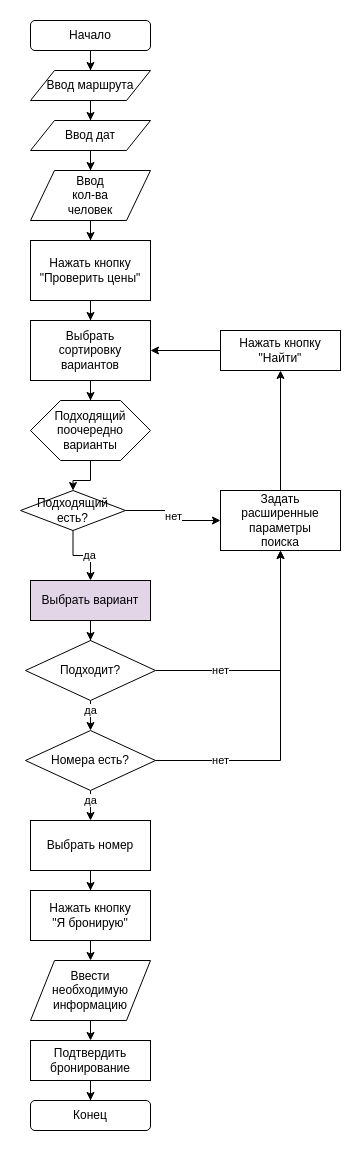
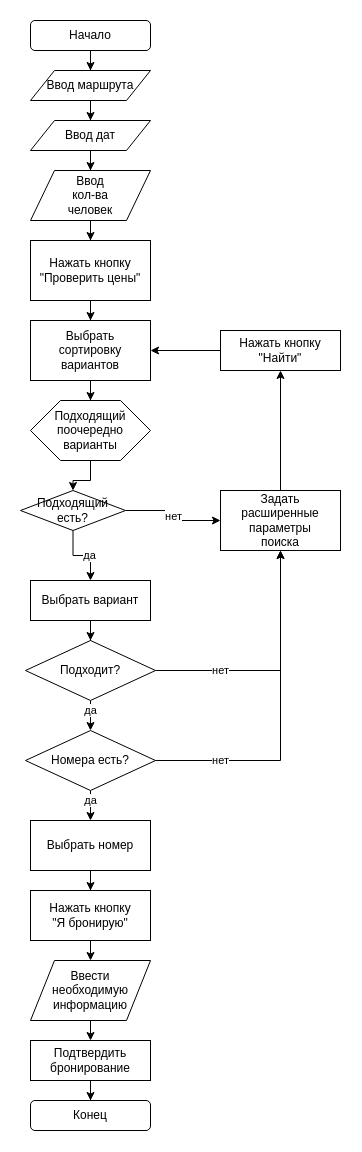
- <mxCell id="27" value="Выбрать вариант" style="rounded=0;whiteSpace=wrap;html=1;fillColor=#e1d5e7;" vertex="1" parent="1"><mxGeometry x="30" y="580" width="120" height="40" as="geometry" /></mxCell>
+ <mxCell id="27" value="Выбрать вариант" style="rounded=0;whiteSpace=wrap;html=1;" vertex="1" parent="1"><mxGeometry x="30" y="580" width="120" height="40" as="geometry" /></mxCell>
